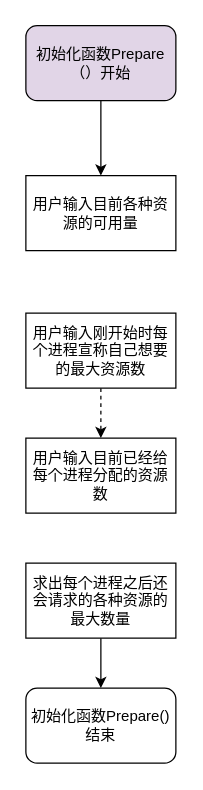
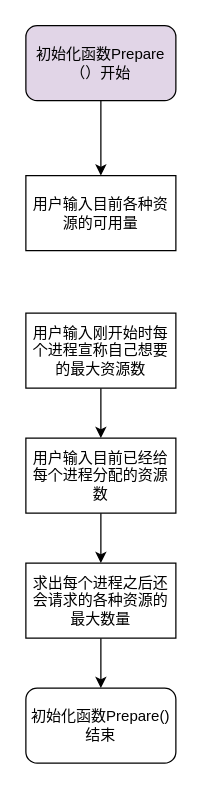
- <mxCell id="5" value="" style="edgeStyle=orthogonalEdgeStyle;rounded=0;orthogonalLoop=1;jettySize=auto;html=1;dashed=1;" edge="1" parent="1" source="6" target="8"><mxGeometry relative="1" as="geometry" /></mxCell>
+ <mxCell id="5" value="" style="edgeStyle=orthogonalEdgeStyle;rounded=0;orthogonalLoop=1;jettySize=auto;html=1;" edge="1" parent="1" source="6" target="8"><mxGeometry relative="1" as="geometry" /></mxCell>
+ <mxCell id="7" value="" style="edgeStyle=orthogonalEdgeStyle;rounded=0;orthogonalLoop=1;jettySize=auto;html=1;" edge="1" parent="1" source="8" target="10"><mxGeometry relative="1" as="geometry" /></mxCell>
